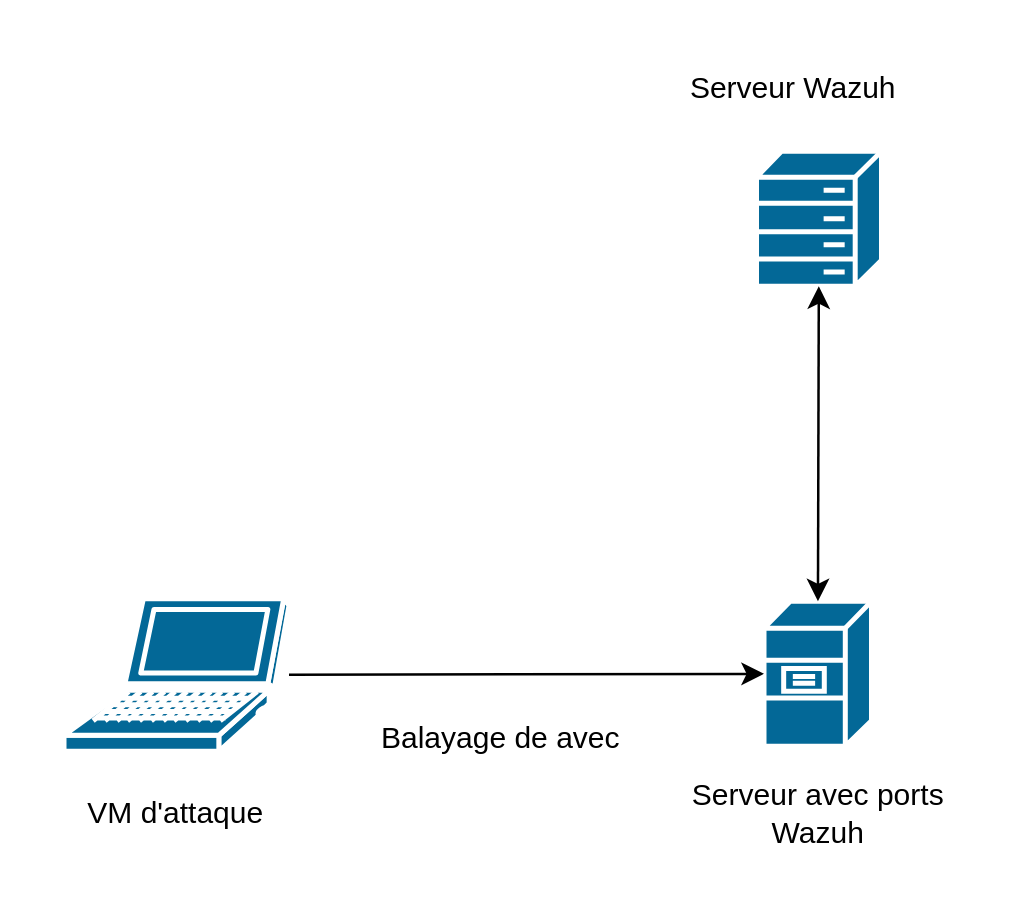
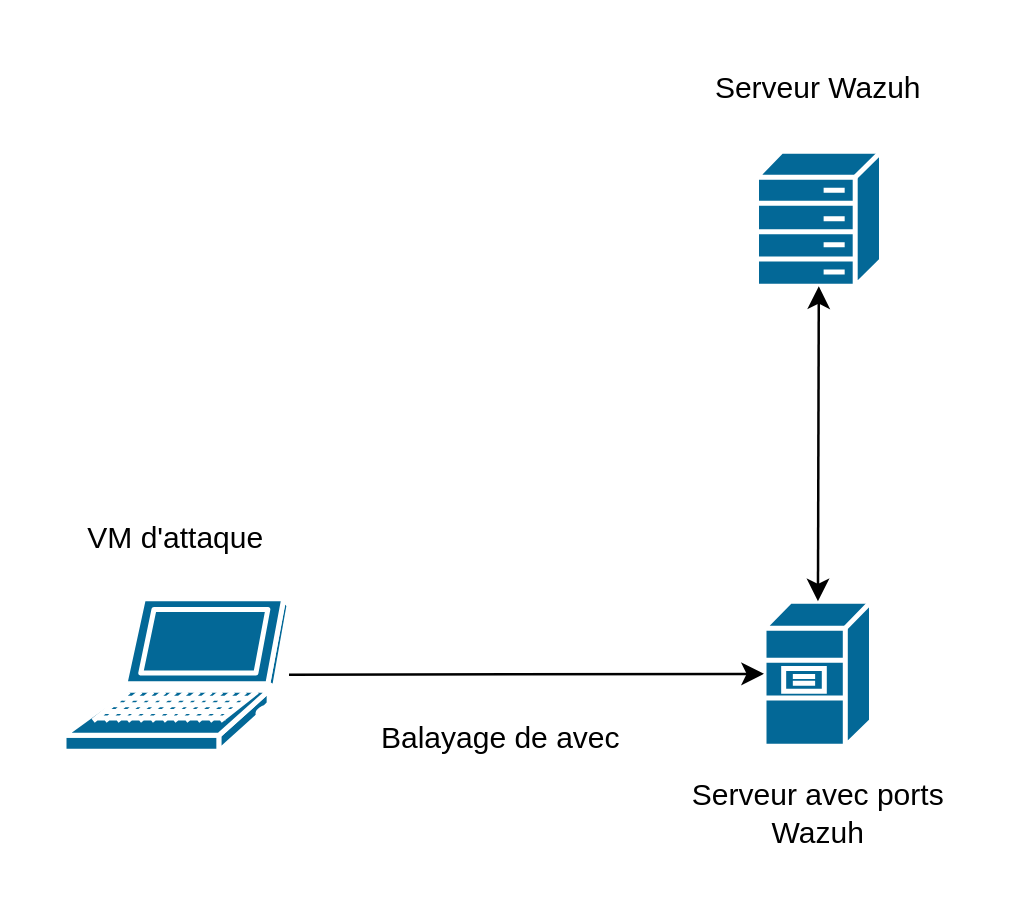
- <mxCell id="10" value="Serveur Wazuh" style="text;html=1;align=center;verticalAlign=middle;whiteSpace=wrap;rounded=0;" vertex="1" parent="1"><mxGeometry x="267" y="20" width="100" height="30" as="geometry" /></mxCell>
+ <mxCell id="10" value="Serveur Wazuh" style="text;html=1;align=center;verticalAlign=middle;whiteSpace=wrap;rounded=0;" vertex="1" parent="1"><mxGeometry x="277" y="20" width="100" height="30" as="geometry" /></mxCell>
- <mxCell id="8" value="VM d'attaque" style="text;html=1;align=center;verticalAlign=middle;whiteSpace=wrap;rounded=0;" vertex="1" parent="1"><mxGeometry x="20" y="310" width="100" height="30" as="geometry" /></mxCell>
+ <mxCell id="8" value="VM d'attaque" style="text;html=1;align=center;verticalAlign=middle;whiteSpace=wrap;rounded=0;" vertex="1" parent="1"><mxGeometry x="20" y="200" width="100" height="30" as="geometry" /></mxCell>
